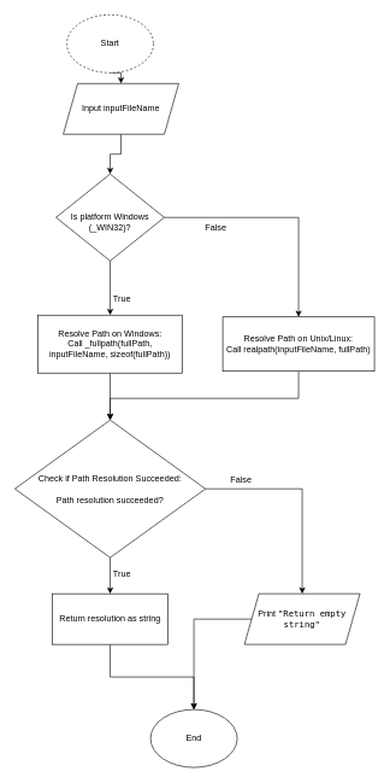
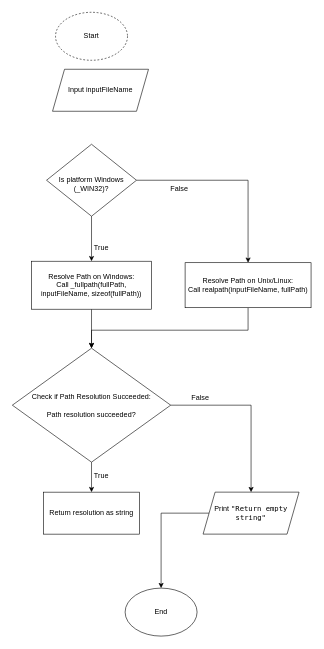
- <mxCell id="2" style="edgeStyle=orthogonalEdgeStyle;rounded=0;orthogonalLoop=1;jettySize=auto;html=1;exitX=0.5;exitY=1;exitDx=0;exitDy=0;entryX=0.5;entryY=0;entryDx=0;entryDy=0;" edge="1" parent="1" source="3" target="5"><mxGeometry relative="1" as="geometry" /></mxCell>
- <mxCell id="4" style="edgeStyle=orthogonalEdgeStyle;rounded=0;orthogonalLoop=1;jettySize=auto;html=1;entryX=0.5;entryY=0;entryDx=0;entryDy=0;" edge="1" parent="1" source="5" target="8"><mxGeometry relative="1" as="geometry" /></mxCell>
- <mxCell id="18" style="edgeStyle=orthogonalEdgeStyle;rounded=0;orthogonalLoop=1;jettySize=auto;html=1;" edge="1" parent="1" source="19" target="24"><mxGeometry relative="1" as="geometry" /></mxCell>
